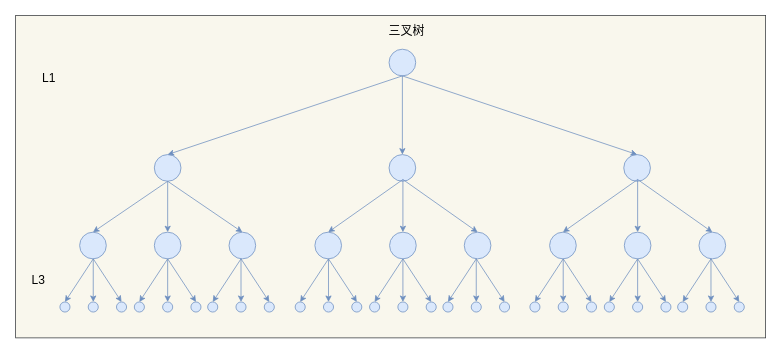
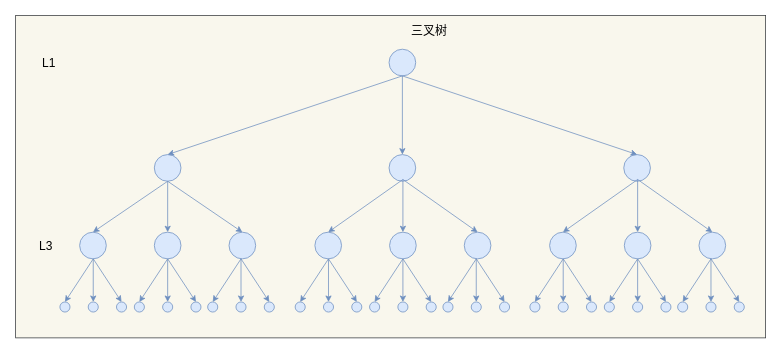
- <mxCell id="105" value="三叉树" style="text;html=1;align=center;verticalAlign=middle;resizable=0;points=[];autosize=1;strokeColor=none;fillColor=none;fontSize=16;" vertex="1" parent="1"><mxGeometry x="510.775" y="29.997" width="60" height="20" as="geometry" /></mxCell>
+ <mxCell id="105" value="三叉树" style="text;html=1;align=center;verticalAlign=middle;resizable=0;points=[];autosize=1;strokeColor=none;fillColor=none;fontSize=16;" vertex="1" parent="1"><mxGeometry x="540.775" y="29.997" width="60" height="20" as="geometry" /></mxCell>
- <mxCell id="103" value="L1" style="text;html=1;align=center;verticalAlign=middle;resizable=0;points=[];autosize=1;strokeColor=none;fillColor=none;fontSize=16;" vertex="1" parent="1"><mxGeometry x="49.034" y="92.9" width="30" height="20" as="geometry" /></mxCell>
+ <mxCell id="103" value="L1" style="text;html=1;align=center;verticalAlign=middle;resizable=0;points=[];autosize=1;strokeColor=none;fillColor=none;fontSize=16;" vertex="1" parent="1"><mxGeometry x="49.034" y="72.9" width="30" height="20" as="geometry" /></mxCell>
- <mxCell id="104" value="L3" style="text;html=1;align=center;verticalAlign=middle;resizable=0;points=[];autosize=1;strokeColor=none;fillColor=none;fontSize=16;" vertex="1" parent="1"><mxGeometry x="34.894" y="361.845" width="30" height="20" as="geometry" /></mxCell>
+ <mxCell id="104" value="L3" style="text;html=1;align=center;verticalAlign=middle;resizable=0;points=[];autosize=1;strokeColor=none;fillColor=none;fontSize=16;" vertex="1" parent="1"><mxGeometry x="44.894" y="316.845" width="30" height="20" as="geometry" /></mxCell>
